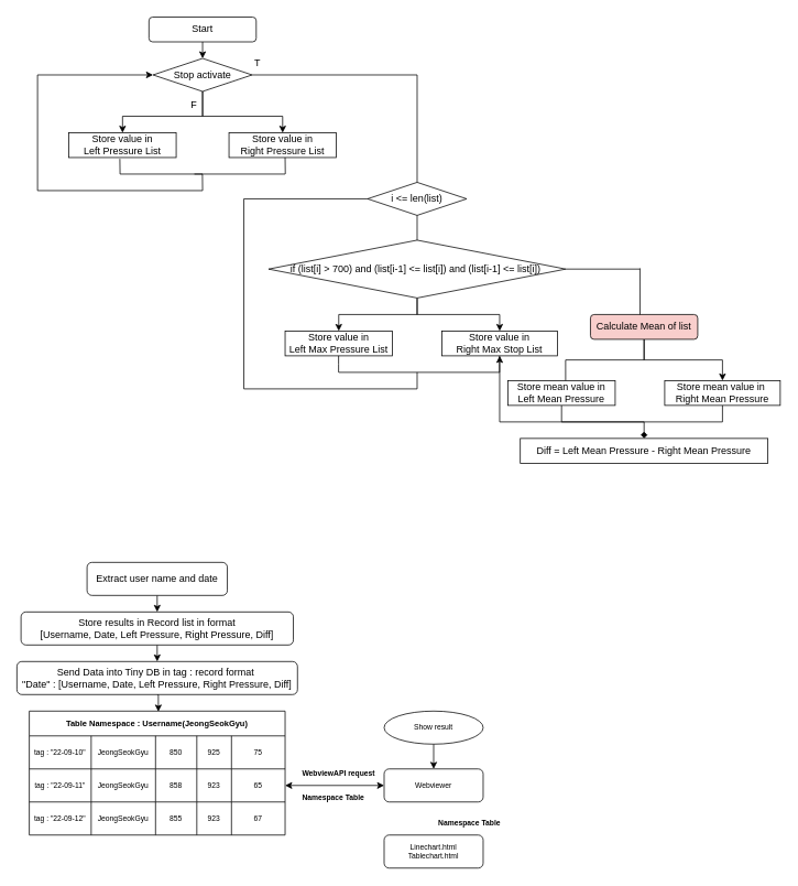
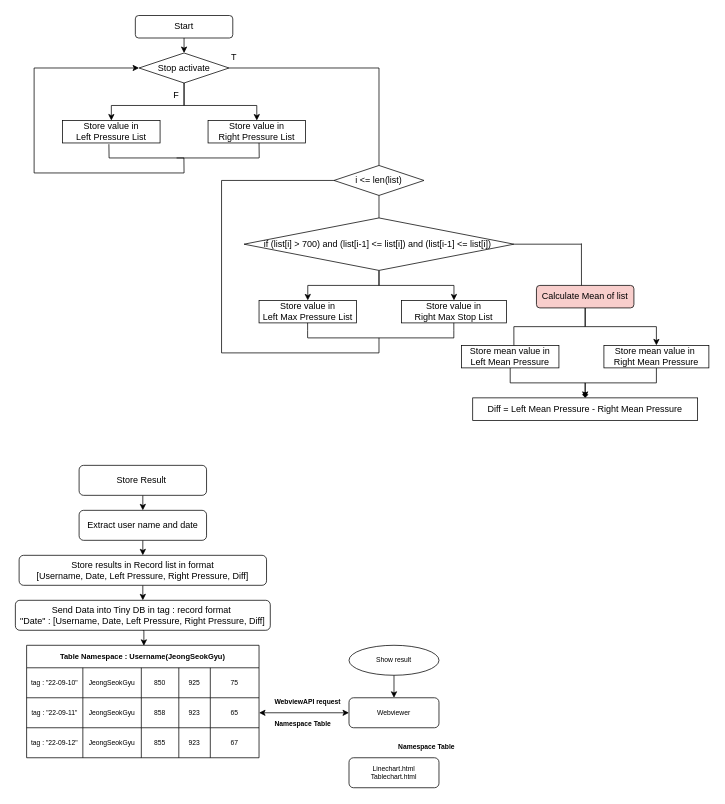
- <mxCell id="42" style="edgeStyle=orthogonalEdgeStyle;rounded=0;orthogonalLoop=1;jettySize=auto;html=1;exitX=0.5;exitY=1;exitDx=0;exitDy=0;" edge="1" parent="1" source="43" target="26"><mxGeometry relative="1" as="geometry" /></mxCell>
+ <mxCell id="42" style="edgeStyle=orthogonalEdgeStyle;rounded=0;orthogonalLoop=1;jettySize=auto;html=1;exitX=0.5;exitY=1;exitDx=0;exitDy=0;entryX=0.5;entryY=0;entryDx=0;entryDy=0;" edge="1" parent="1" source="43" target="44"><mxGeometry relative="1" as="geometry" /></mxCell>
+ <mxCell id="46" value="Store Result&amp;nbsp;" style="rounded=1;whiteSpace=wrap;html=1;" vertex="1" parent="1"><mxGeometry x="105" y="620" width="170" height="40" as="geometry" /></mxCell>
+ <mxCell id="45" style="edgeStyle=orthogonalEdgeStyle;rounded=0;orthogonalLoop=1;jettySize=auto;html=1;exitX=0.5;exitY=1;exitDx=0;exitDy=0;entryX=0.5;entryY=0;entryDx=0;entryDy=0;" edge="1" parent="1" source="46" target="48"><mxGeometry relative="1" as="geometry" /></mxCell>
